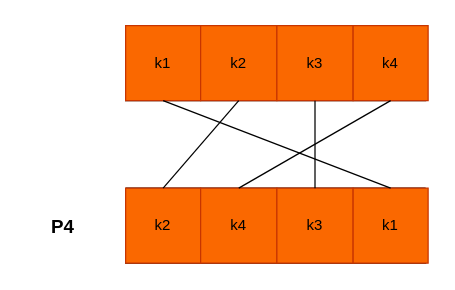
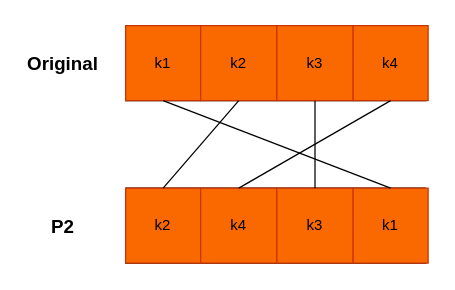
+ <mxCell id="13" value="&lt;font style=&quot;font-size: 15px;&quot;&gt;&lt;b&gt;Original&lt;/b&gt;&lt;/font&gt;" style="text;html=1;strokeColor=none;fillColor=none;align=center;verticalAlign=middle;whiteSpace=wrap;rounded=0;" parent="1" vertex="1"><mxGeometry x="20" y="35" width="60" height="30" as="geometry" /></mxCell>
- <mxCell id="12" value="&lt;font style=&quot;font-size: 15px;&quot;&gt;&lt;b&gt;P4&lt;/b&gt;&lt;/font&gt;" style="text;html=1;strokeColor=none;fillColor=none;align=center;verticalAlign=middle;whiteSpace=wrap;rounded=0;" parent="1" vertex="1"><mxGeometry x="20" y="165" width="60" height="30" as="geometry" /></mxCell>
+ <mxCell id="12" value="&lt;font style=&quot;font-size: 15px;&quot;&gt;&lt;b&gt;P2&lt;/b&gt;&lt;/font&gt;" style="text;html=1;strokeColor=none;fillColor=none;align=center;verticalAlign=middle;whiteSpace=wrap;rounded=0;" parent="1" vertex="1"><mxGeometry x="20" y="165" width="60" height="30" as="geometry" /></mxCell>
